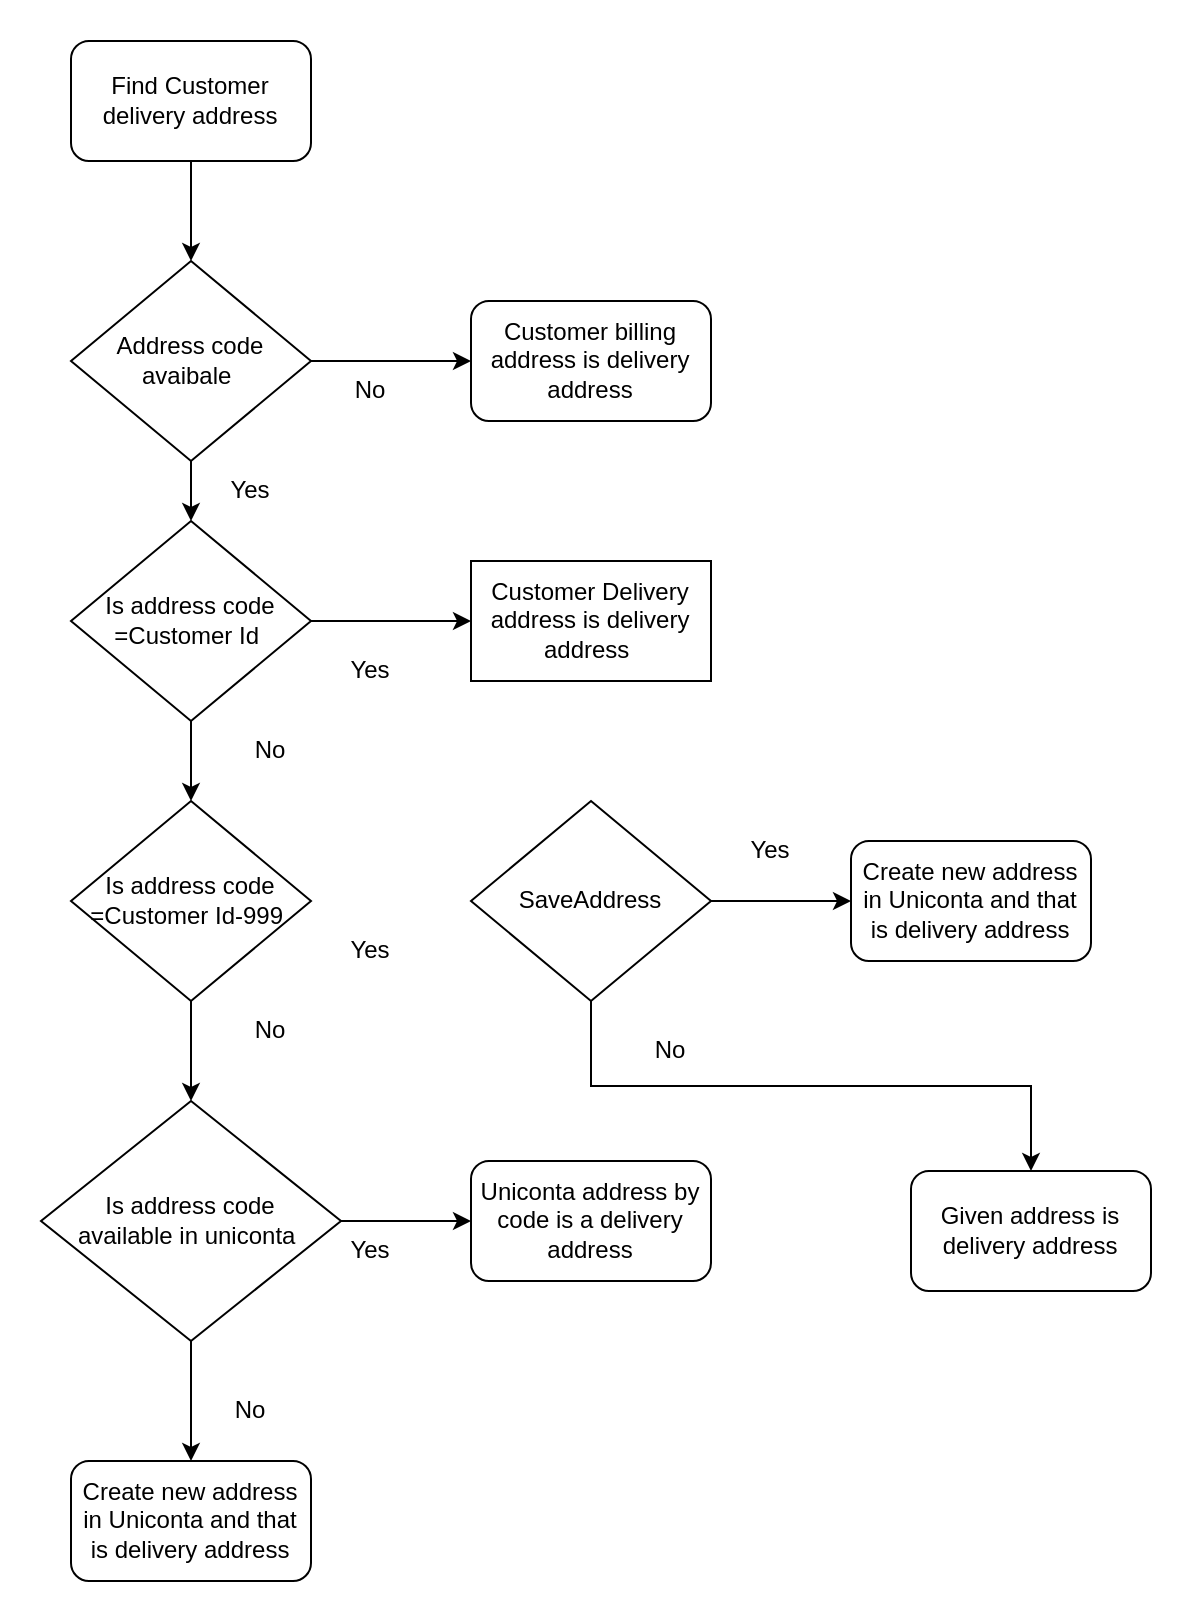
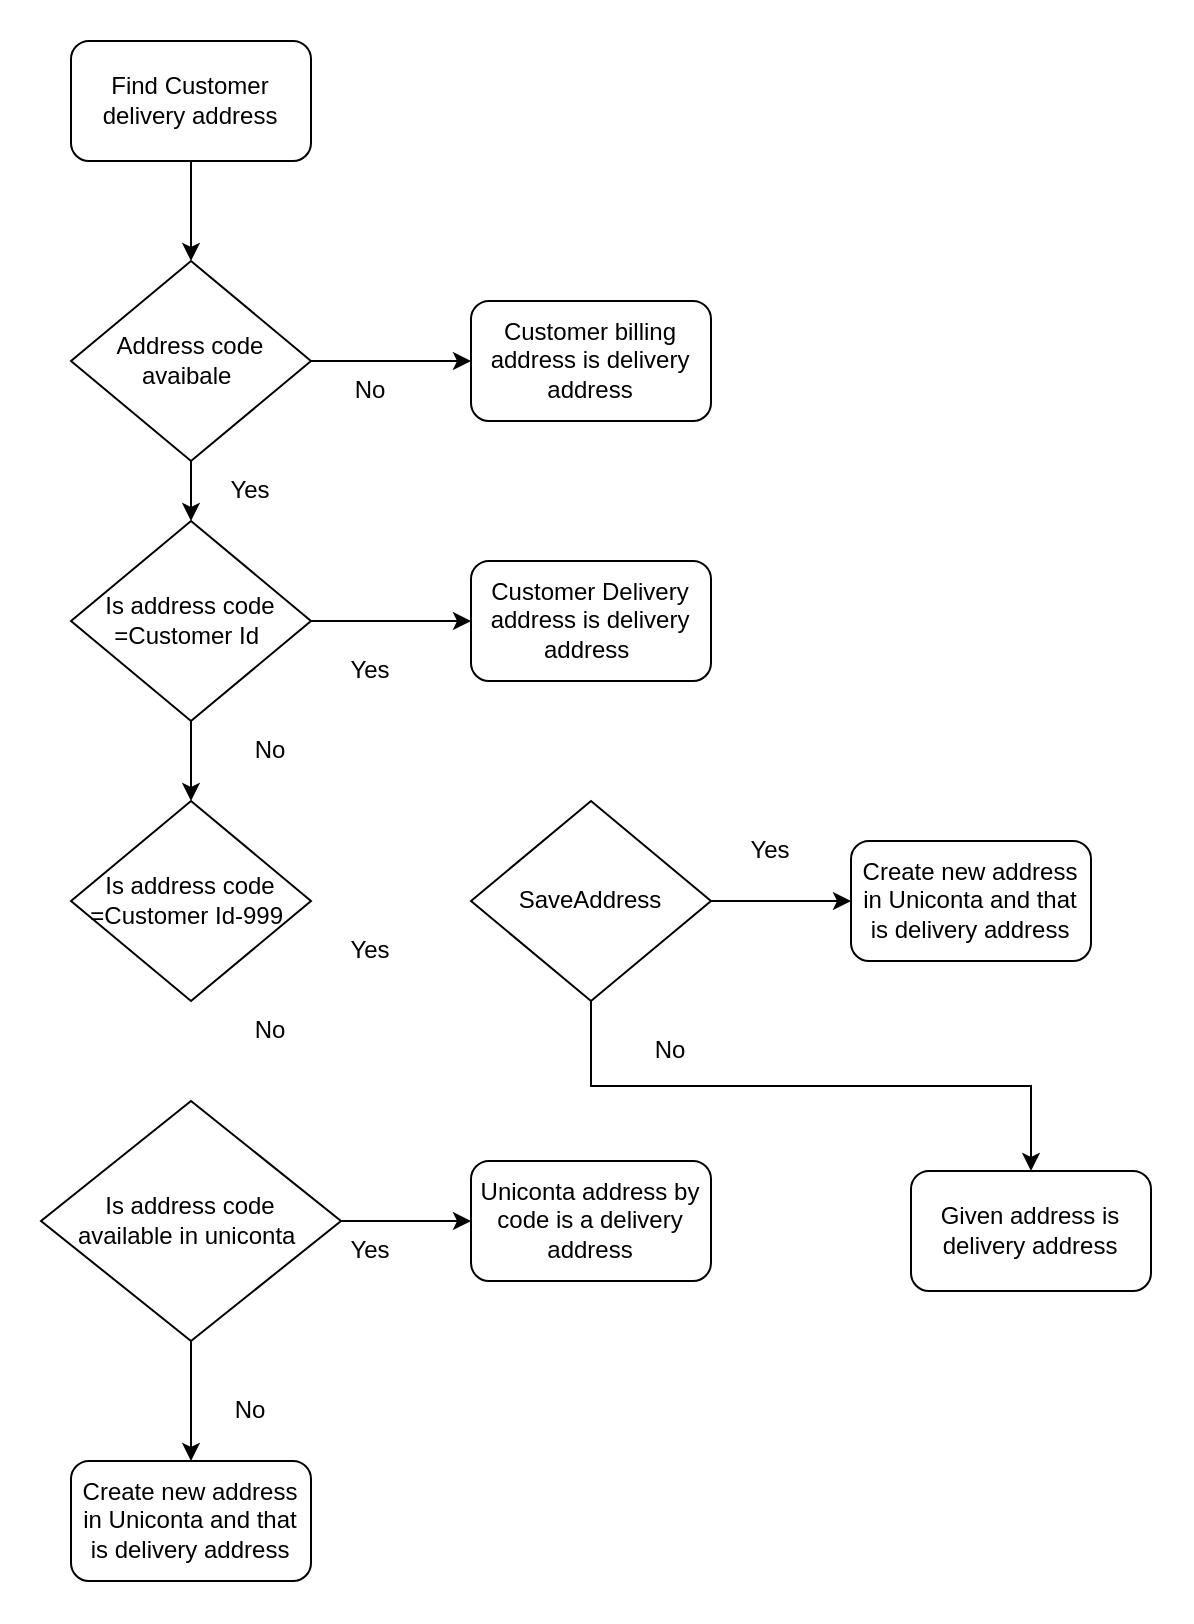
- <mxCell id="11" value="Customer Delivery address is delivery address&amp;nbsp;" style="whiteSpace=wrap;html=1;rounded=0;" parent="1" vertex="1"><mxGeometry x="235" y="280" width="120" height="60" as="geometry" /></mxCell>
+ <mxCell id="11" value="Customer Delivery address is delivery address&amp;nbsp;" style="rounded=1;whiteSpace=wrap;html=1;" parent="1" vertex="1"><mxGeometry x="235" y="280" width="120" height="60" as="geometry" /></mxCell>
- <mxCell id="12" value="" style="edgeStyle=orthogonalEdgeStyle;rounded=0;orthogonalLoop=1;jettySize=auto;html=1;" edge="1" parent="1" source="13" target="16"><mxGeometry relative="1" as="geometry" /></mxCell>
